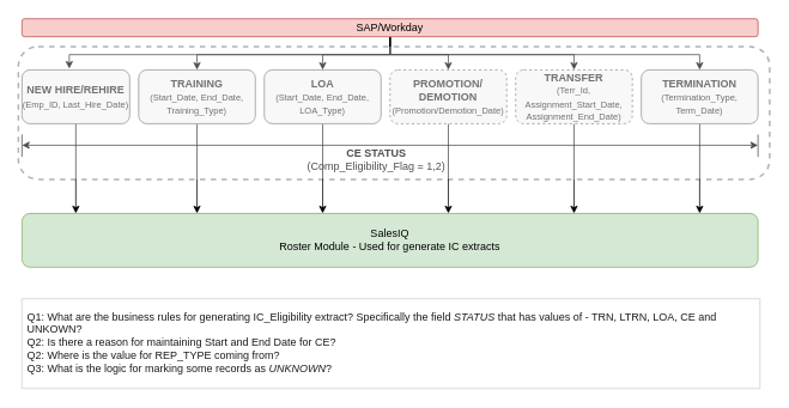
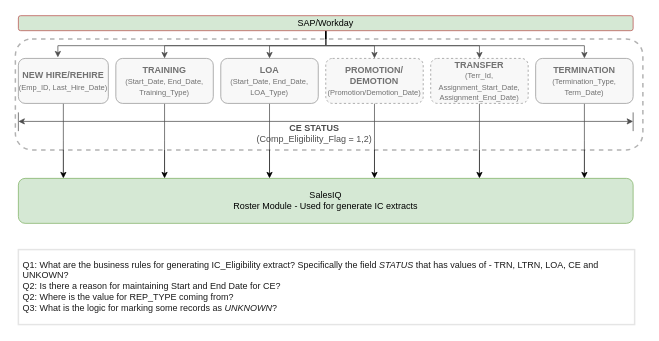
- <mxCell id="24" value="SAP/Workday" style="rounded=1;whiteSpace=wrap;html=1;fillColor=#f8cecc;strokeColor=#b85450;" vertex="1" parent="1"><mxGeometry x="24" y="20" width="820" height="20" as="geometry" /></mxCell>
+ <mxCell id="24" value="SAP/Workday" style="rounded=1;whiteSpace=wrap;html=1;fillColor=#d5e8d4;strokeColor=#b85450;" vertex="1" parent="1"><mxGeometry x="24" y="20" width="820" height="20" as="geometry" /></mxCell>
